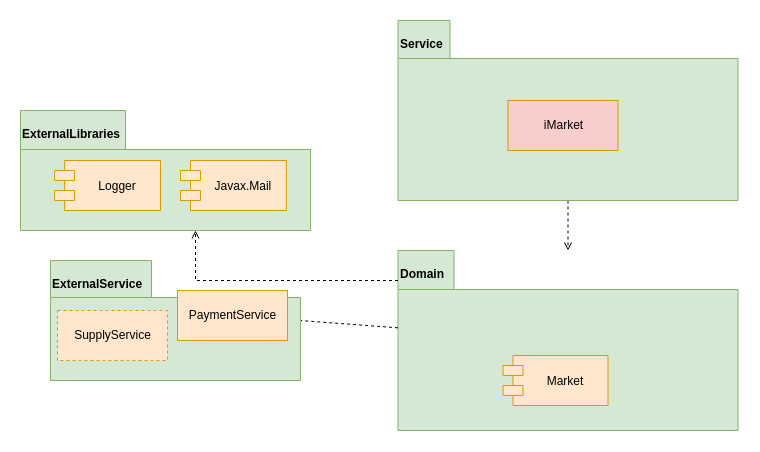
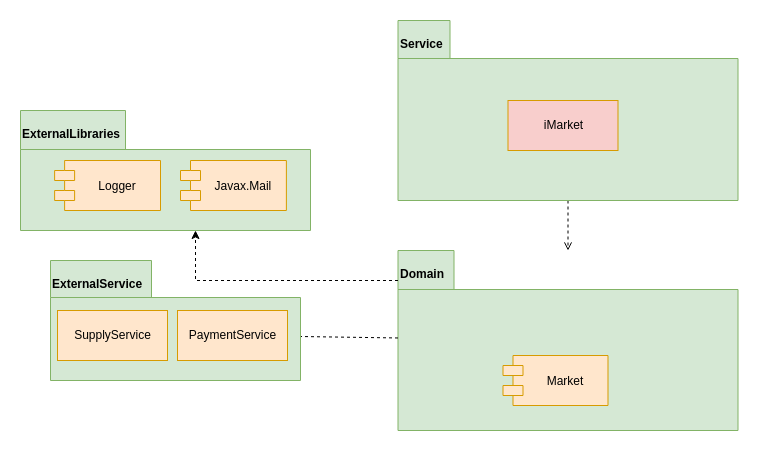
- <mxCell id="16" style="edgeStyle=orthogonalEdgeStyle;rounded=0;orthogonalLoop=1;jettySize=auto;html=1;dashed=1;endArrow=open;" parent="1" source="2" target="13" edge="1"><mxGeometry relative="1" as="geometry"><mxPoint x="290" y="125" as="targetPoint" /><mxPoint x="407.5" y="125" as="sourcePoint" /><Array as="points"><mxPoint x="195" y="280" /></Array></mxGeometry></mxCell>
+ <mxCell id="16" style="edgeStyle=orthogonalEdgeStyle;rounded=0;orthogonalLoop=1;jettySize=auto;html=1;dashed=1;" parent="1" source="2" target="13" edge="1"><mxGeometry relative="1" as="geometry"><mxPoint x="290" y="125" as="targetPoint" /><mxPoint x="407.5" y="125" as="sourcePoint" /><Array as="points"><mxPoint x="195" y="280" /></Array></mxGeometry></mxCell>
- <mxCell id="9" value="PaymentService" style="html=1;fillColor=#ffe6cc;strokeColor=#d79b00;" parent="7" vertex="1"><mxGeometry x="127" y="30" width="110" height="50" as="geometry" /></mxCell>
+ <mxCell id="9" value="PaymentService" style="html=1;fillColor=#ffe6cc;strokeColor=#d79b00;" parent="7" vertex="1"><mxGeometry x="127" y="50" width="110" height="50" as="geometry" /></mxCell>
- <mxCell id="10" value="SupplyService" style="html=1;fillColor=#ffe6cc;strokeColor=#d79b00;dashed=1;" parent="7" vertex="1"><mxGeometry x="7" y="50" width="110" height="50" as="geometry" /></mxCell>
+ <mxCell id="10" value="SupplyService" style="html=1;fillColor=#ffe6cc;strokeColor=#d79b00;" parent="7" vertex="1"><mxGeometry x="7" y="50" width="110" height="50" as="geometry" /></mxCell>
